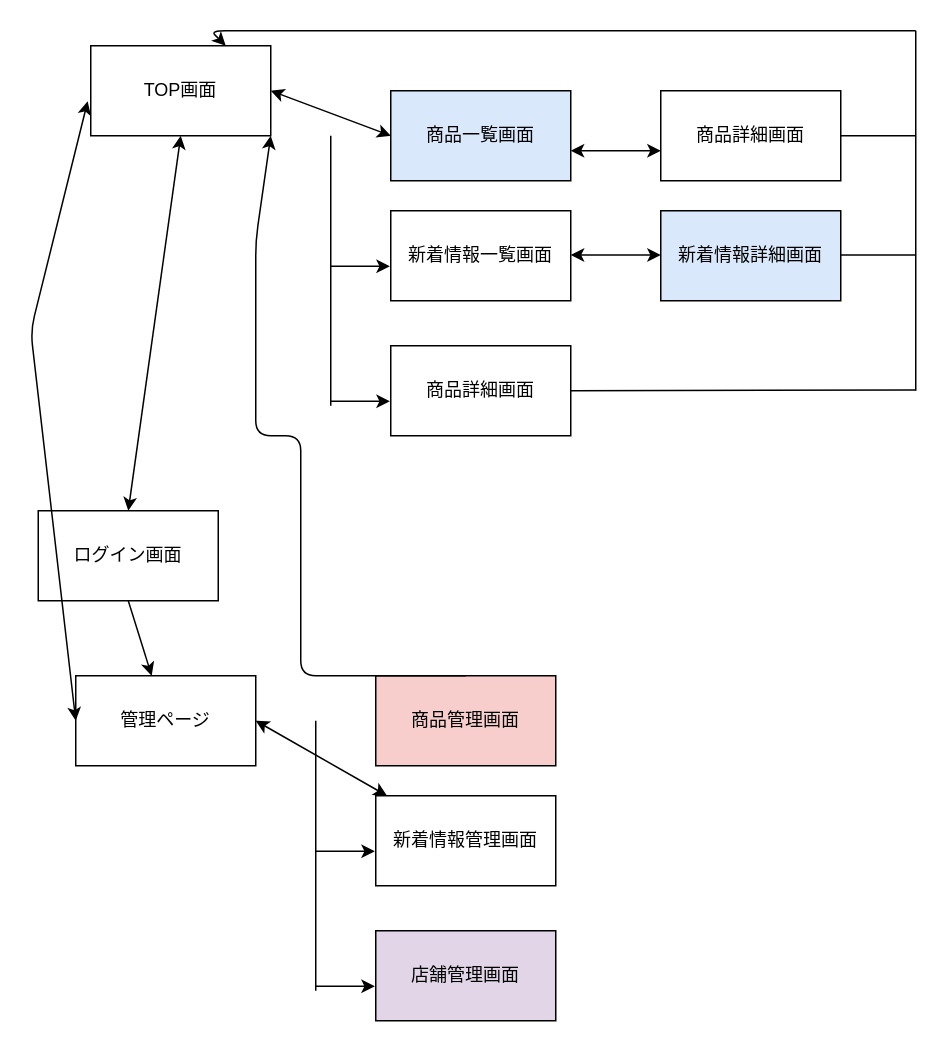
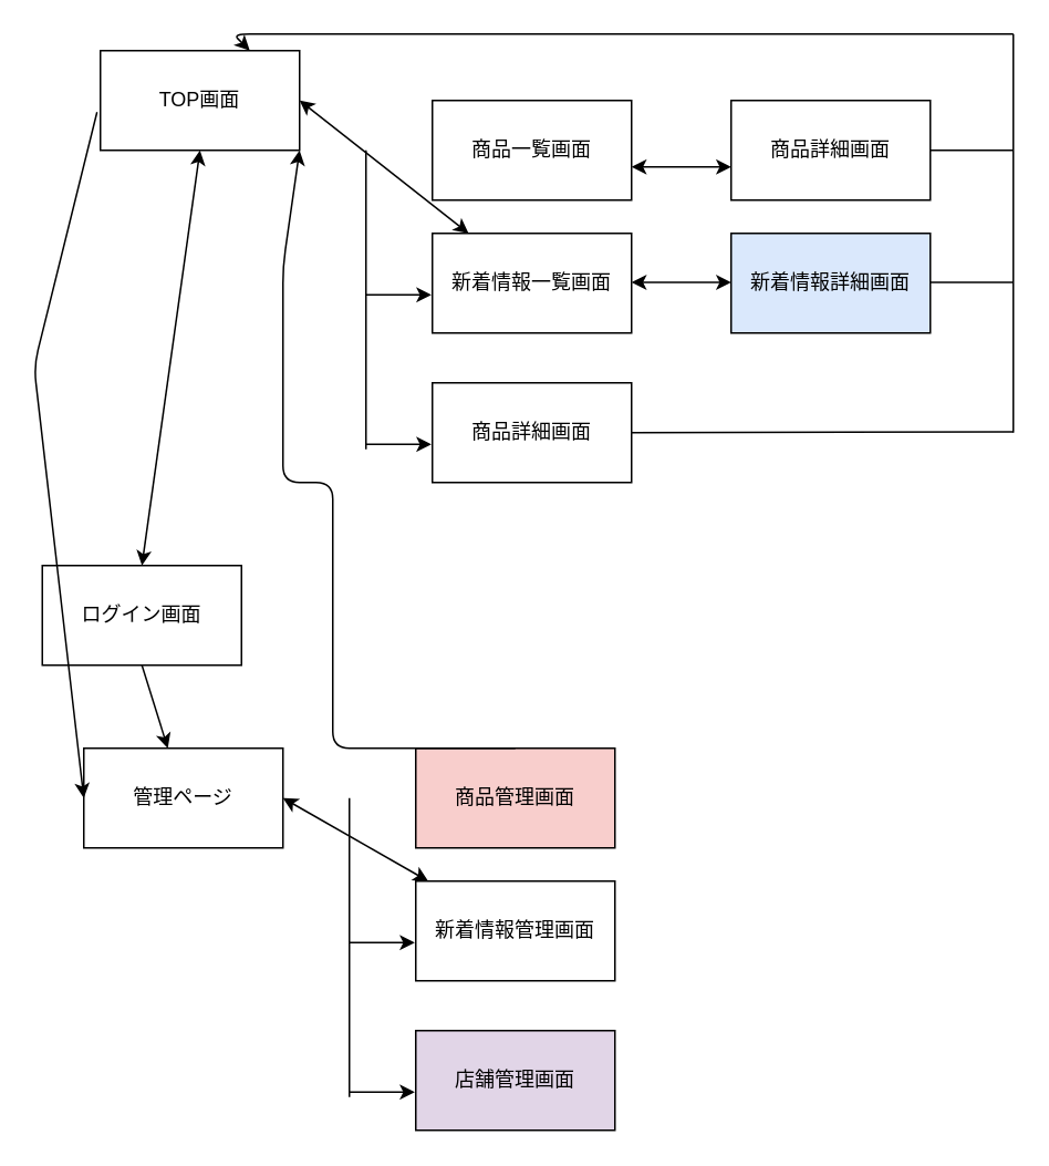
- <mxCell id="8" value="" style="endArrow=classic;startArrow=classic;html=1;exitX=0;exitY=0.5;exitDx=0;exitDy=0;entryX=-0.017;entryY=0.617;entryDx=0;entryDy=0;entryPerimeter=0;" parent="1" source="4" target="2" edge="1"><mxGeometry width="50" height="50" relative="1" as="geometry"><mxPoint x="120" y="190" as="sourcePoint" /><mxPoint x="120" y="130" as="targetPoint" /><Array as="points"><mxPoint x="20" y="220" /></Array></mxGeometry></mxCell>
+ <mxCell id="8" value="" style="endArrow=none;startArrow=classic;html=1;exitX=0;exitY=0.5;exitDx=0;exitDy=0;entryX=-0.017;entryY=0.617;entryDx=0;entryDy=0;entryPerimeter=0;" parent="1" source="4" target="2" edge="1"><mxGeometry width="50" height="50" relative="1" as="geometry"><mxPoint x="120" y="190" as="sourcePoint" /><mxPoint x="120" y="130" as="targetPoint" /><Array as="points"><mxPoint x="20" y="220" /></Array></mxGeometry></mxCell>
- <mxCell id="12" value="" style="endArrow=classic;startArrow=classic;html=1;entryX=0;entryY=0.5;entryDx=0;entryDy=0;exitX=1;exitY=0.5;exitDx=0;exitDy=0;" parent="1" source="2" target="10" edge="1"><mxGeometry width="50" height="50" relative="1" as="geometry"><mxPoint x="170" y="100" as="sourcePoint" /><mxPoint x="220" y="50" as="targetPoint" /></mxGeometry></mxCell>
+ <mxCell id="12" value="" style="endArrow=classic;startArrow=classic;html=1;exitX=1;exitY=0.5;exitDx=0;exitDy=0;" parent="1" source="2" target="16" edge="1"><mxGeometry width="50" height="50" relative="1" as="geometry"><mxPoint x="170" y="100" as="sourcePoint" /><mxPoint x="220" y="50" as="targetPoint" /></mxGeometry></mxCell>
- <mxCell id="10" value="商品一覧画面" style="rounded=0;whiteSpace=wrap;html=1;fillColor=#dae8fc;" parent="1" vertex="1"><mxGeometry x="260" y="60" width="120" height="60" as="geometry" /></mxCell>
+ <mxCell id="10" value="商品一覧画面" style="rounded=0;whiteSpace=wrap;html=1;" parent="1" vertex="1"><mxGeometry x="260" y="60" width="120" height="60" as="geometry" /></mxCell>
